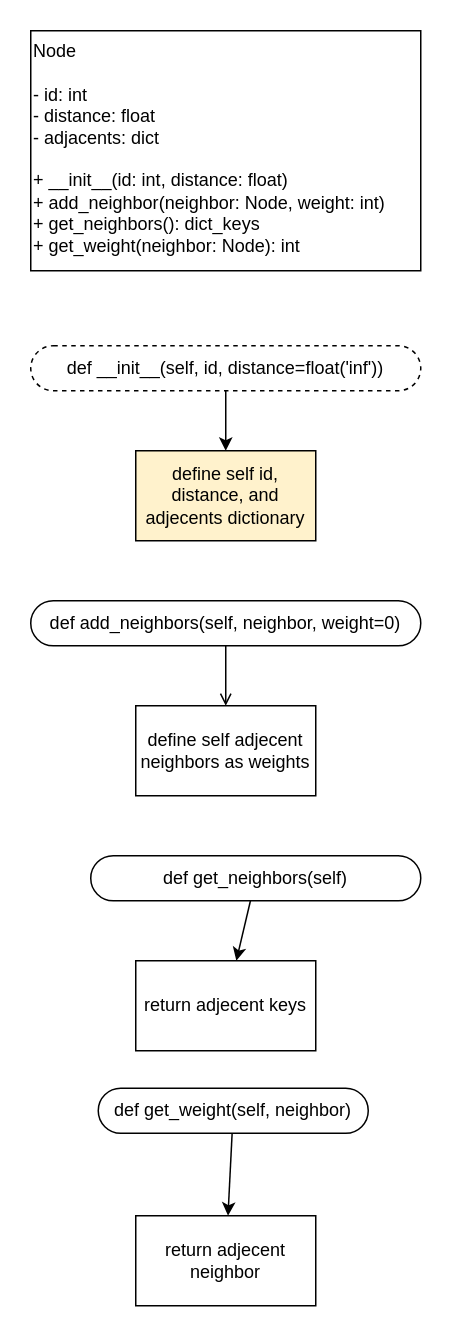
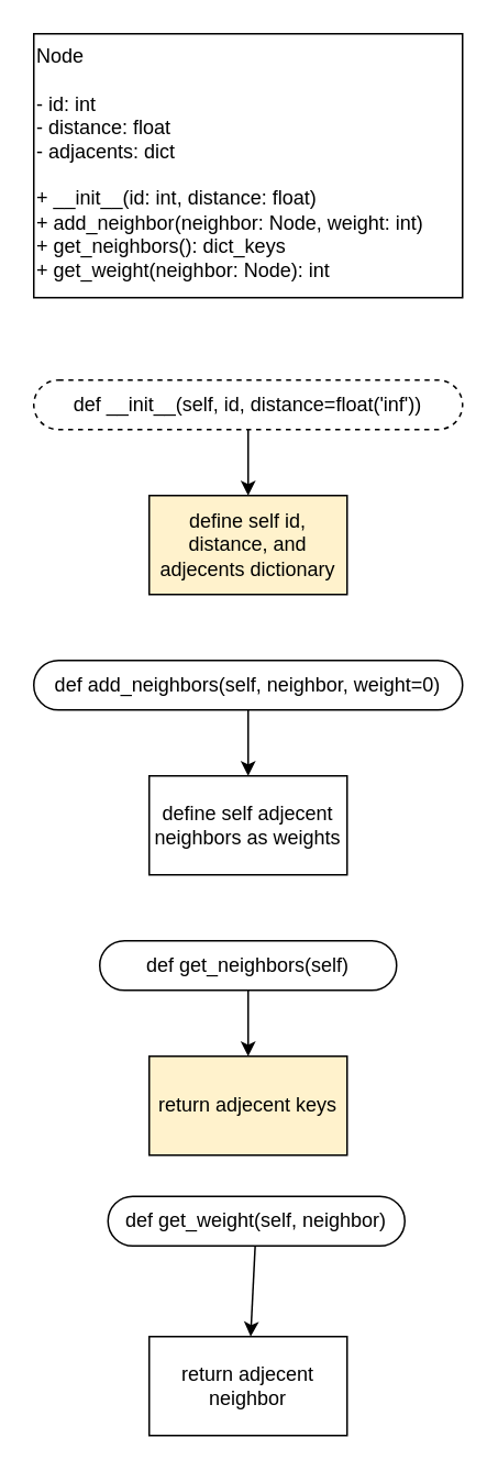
- <mxCell id="6" value="" style="edgeStyle=none;html=1;endArrow=open;" edge="1" parent="1" source="7" target="8"><mxGeometry relative="1" as="geometry" /></mxCell>
+ <mxCell id="6" value="" style="edgeStyle=none;html=1;" edge="1" parent="1" source="7" target="8"><mxGeometry relative="1" as="geometry" /></mxCell>
- <mxCell id="10" value="def get_neighbors(self)" style="rounded=1;whiteSpace=wrap;html=1;arcSize=50;" vertex="1" parent="1"><mxGeometry x="60" y="570" width="220" height="30" as="geometry" /></mxCell>
+ <mxCell id="10" value="def get_neighbors(self)" style="rounded=1;whiteSpace=wrap;html=1;arcSize=50;" vertex="1" parent="1"><mxGeometry x="60" y="570" width="180" height="30" as="geometry" /></mxCell>
- <mxCell id="11" value="return adjecent keys" style="rounded=0;whiteSpace=wrap;html=1;" vertex="1" parent="1"><mxGeometry x="90" y="640" width="120" height="60" as="geometry" /></mxCell>
+ <mxCell id="11" value="return adjecent keys" style="rounded=0;whiteSpace=wrap;html=1;fillColor=#fff2cc;" vertex="1" parent="1"><mxGeometry x="90" y="640" width="120" height="60" as="geometry" /></mxCell>
